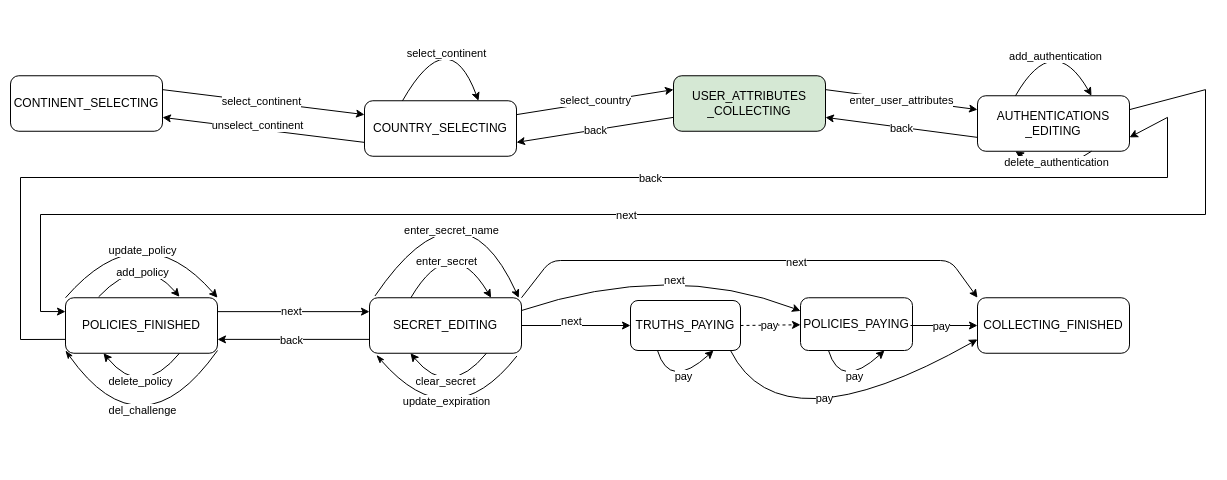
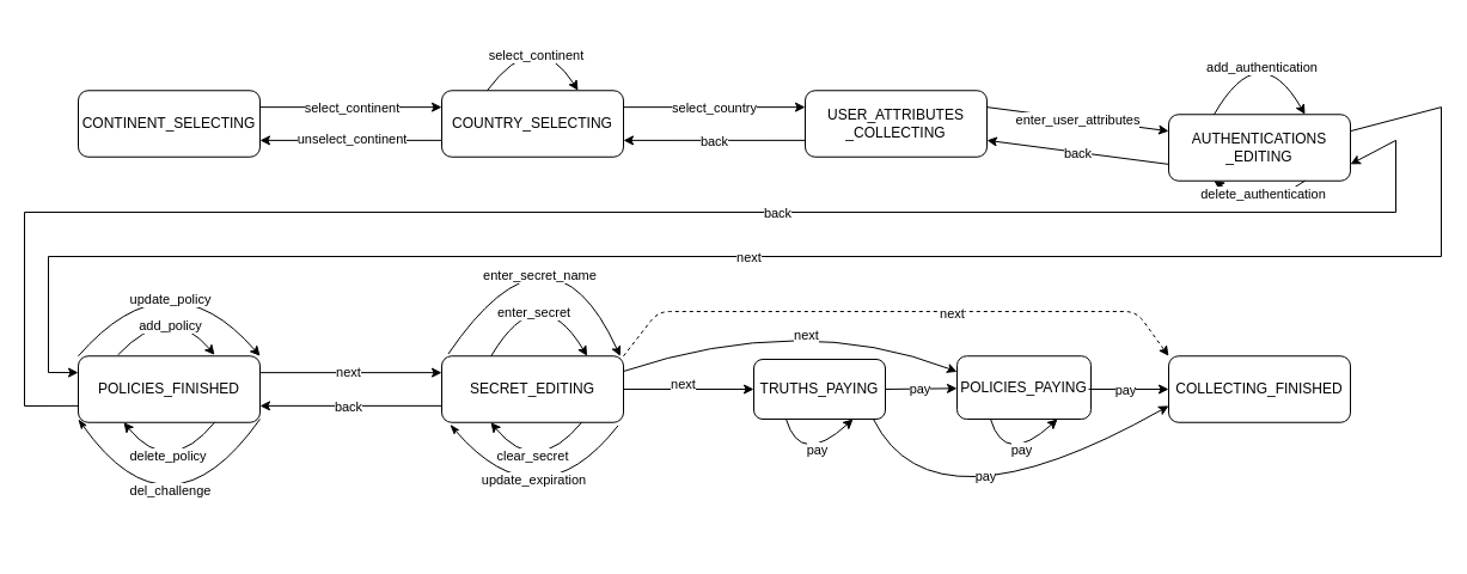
- <mxCell id="2" value="CONTINENT_SELECTING" style="rounded=1;whiteSpace=wrap;html=1;container=0;" parent="1" vertex="1"><mxGeometry x="10" y="75.25" width="152.0" height="55.5" as="geometry" /></mxCell>
+ <mxCell id="2" value="CONTINENT_SELECTING" style="rounded=1;whiteSpace=wrap;html=1;container=0;" parent="1" vertex="1"><mxGeometry x="65" y="75.25" width="152.0" height="55.5" as="geometry" /></mxCell>
- <mxCell id="4" value="USER_ATTRIBUTES&lt;br&gt;_COLLECTING" style="rounded=1;whiteSpace=wrap;html=1;container=0;fillColor=#d5e8d4;" parent="1" vertex="1"><mxGeometry x="673" y="75.25" width="152.0" height="55.5" as="geometry" /></mxCell>
+ <mxCell id="4" value="USER_ATTRIBUTES&lt;br&gt;_COLLECTING" style="rounded=1;whiteSpace=wrap;html=1;container=0;" parent="1" vertex="1"><mxGeometry x="673" y="75.25" width="152.0" height="55.5" as="geometry" /></mxCell>
- <mxCell id="3" value="COUNTRY_SELECTING" style="rounded=1;whiteSpace=wrap;html=1;container=0;" parent="1" vertex="1"><mxGeometry x="364" y="100.25" width="152.0" height="55.5" as="geometry" /></mxCell>
+ <mxCell id="3" value="COUNTRY_SELECTING" style="rounded=1;whiteSpace=wrap;html=1;container=0;" parent="1" vertex="1"><mxGeometry x="369" y="75.25" width="152.0" height="55.5" as="geometry" /></mxCell>
- <mxCell id="36" value="" style="endArrow=classic;html=1;exitX=1;exitY=0;exitDx=0;exitDy=0;entryX=0;entryY=0;entryDx=0;entryDy=0;" parent="1" source="32" target="33" edge="1"><mxGeometry width="50" height="50" relative="1" as="geometry"><mxPoint x="570" y="440" as="sourcePoint" /><mxPoint x="620" y="390" as="targetPoint" /><Array as="points"><mxPoint x="550" y="260" /><mxPoint x="950" y="260" /></Array></mxGeometry></mxCell>
+ <mxCell id="36" value="" style="endArrow=classic;html=1;exitX=1;exitY=0;exitDx=0;exitDy=0;entryX=0;entryY=0;entryDx=0;entryDy=0;dashed=1;" parent="1" source="32" target="33" edge="1"><mxGeometry width="50" height="50" relative="1" as="geometry"><mxPoint x="570" y="440" as="sourcePoint" /><mxPoint x="620" y="390" as="targetPoint" /><Array as="points"><mxPoint x="550" y="260" /><mxPoint x="950" y="260" /></Array></mxGeometry></mxCell>
- <mxCell id="51" value="" style="endArrow=classic;html=1;exitX=1;exitY=0.5;exitDx=0;exitDy=0;dashed=1;" parent="1" source="48" target="7" edge="1"><mxGeometry width="50" height="50" relative="1" as="geometry"><mxPoint x="750" y="323" as="sourcePoint" /><mxPoint x="800" y="323.13" as="targetPoint" /></mxGeometry></mxCell>
+ <mxCell id="51" value="" style="endArrow=classic;html=1;exitX=1;exitY=0.5;exitDx=0;exitDy=0;" parent="1" source="48" target="7" edge="1"><mxGeometry width="50" height="50" relative="1" as="geometry"><mxPoint x="750" y="323" as="sourcePoint" /><mxPoint x="800" y="323.13" as="targetPoint" /></mxGeometry></mxCell>
